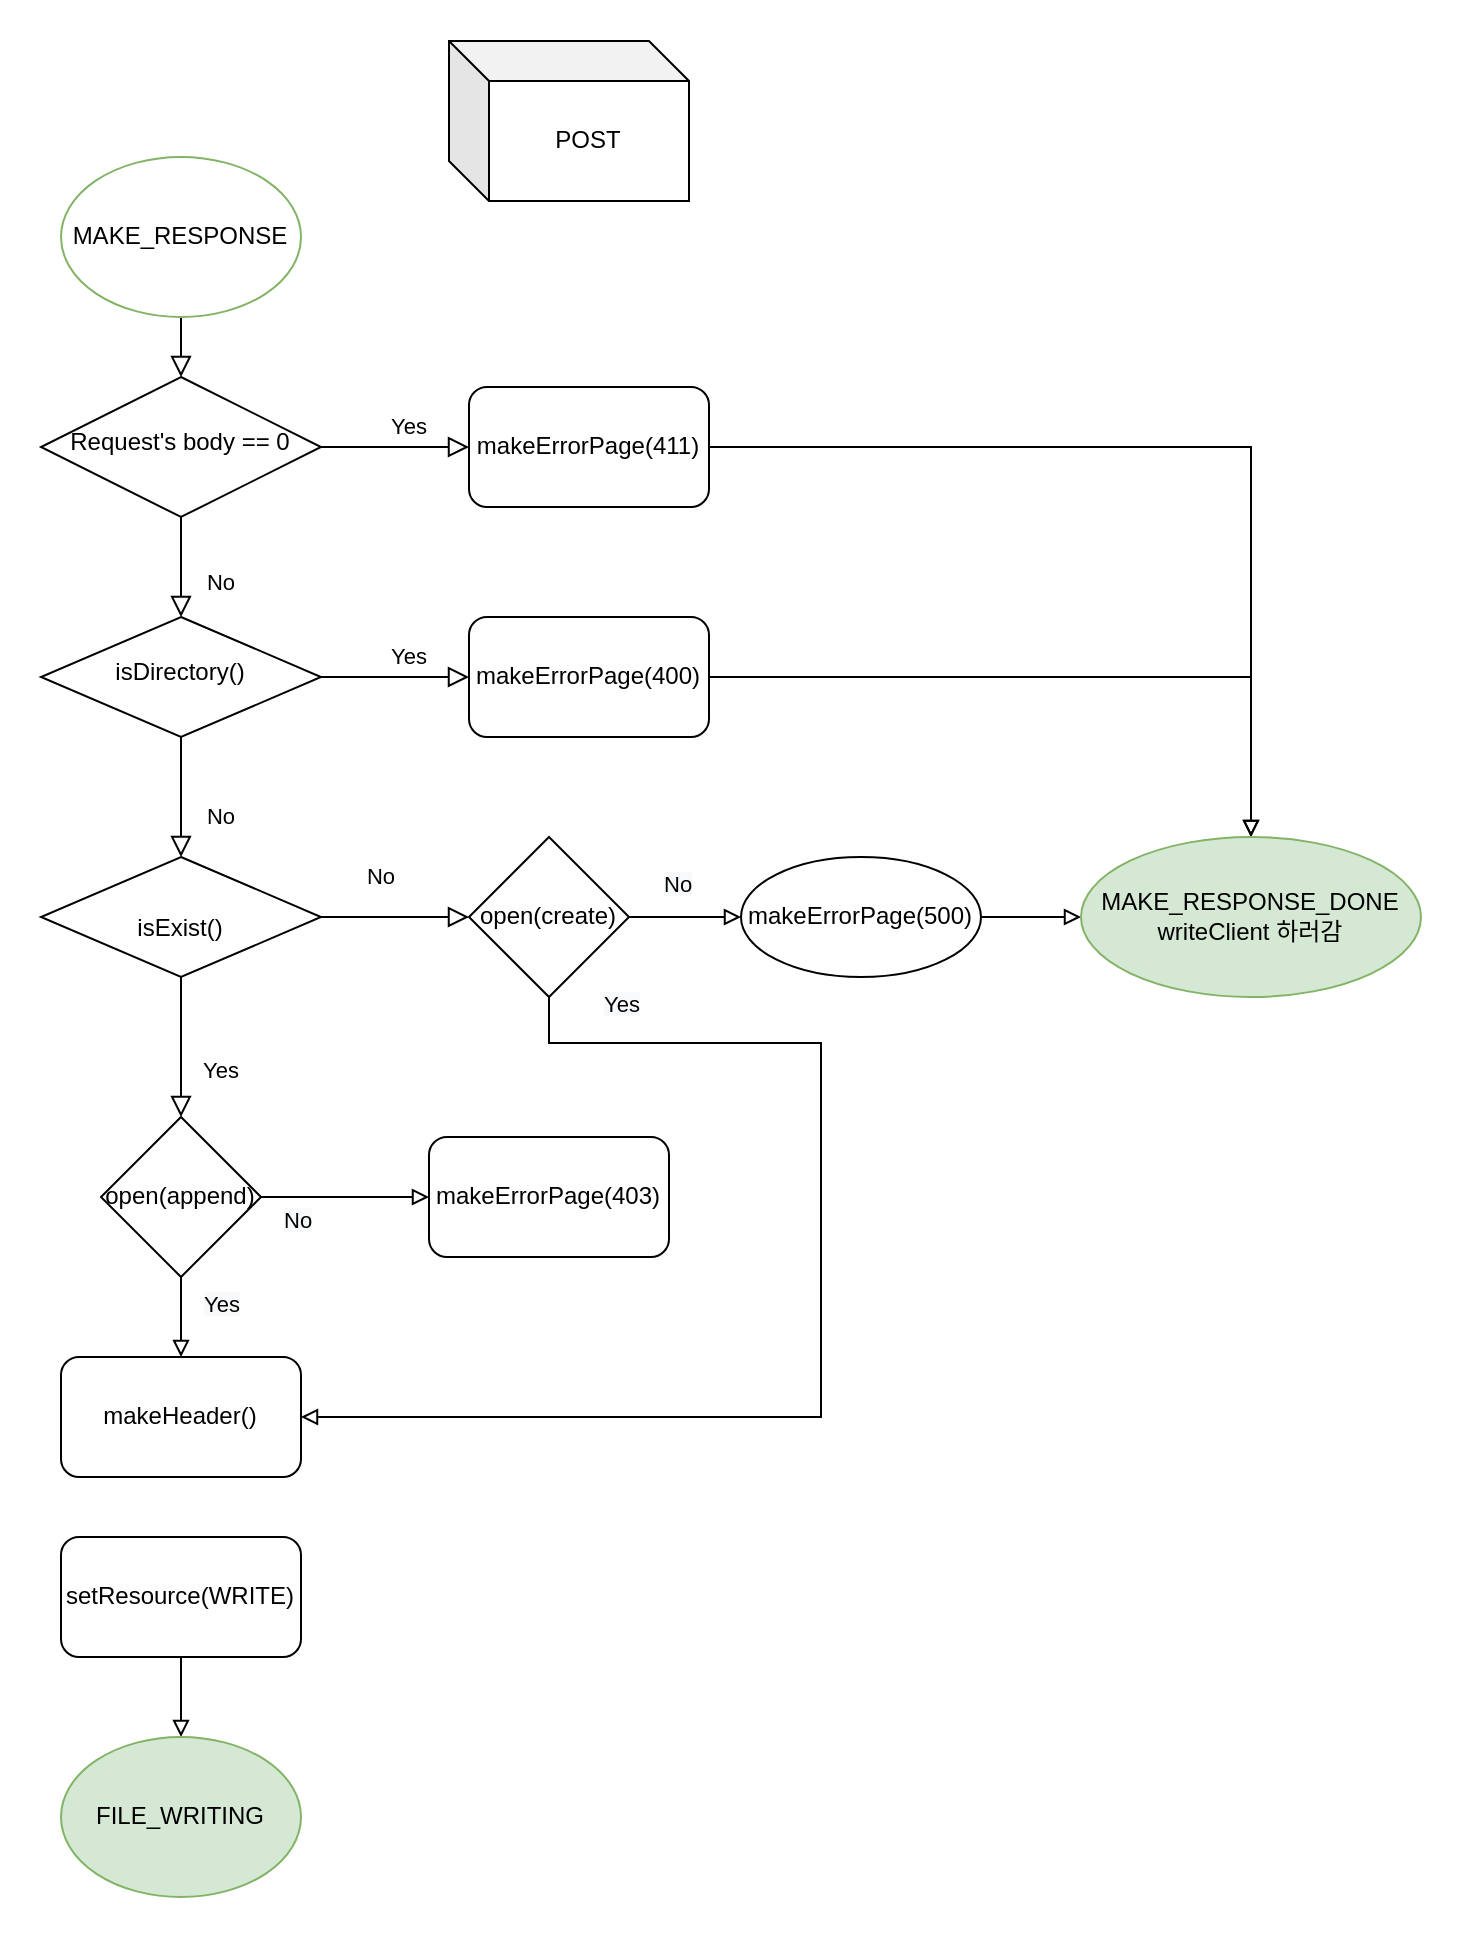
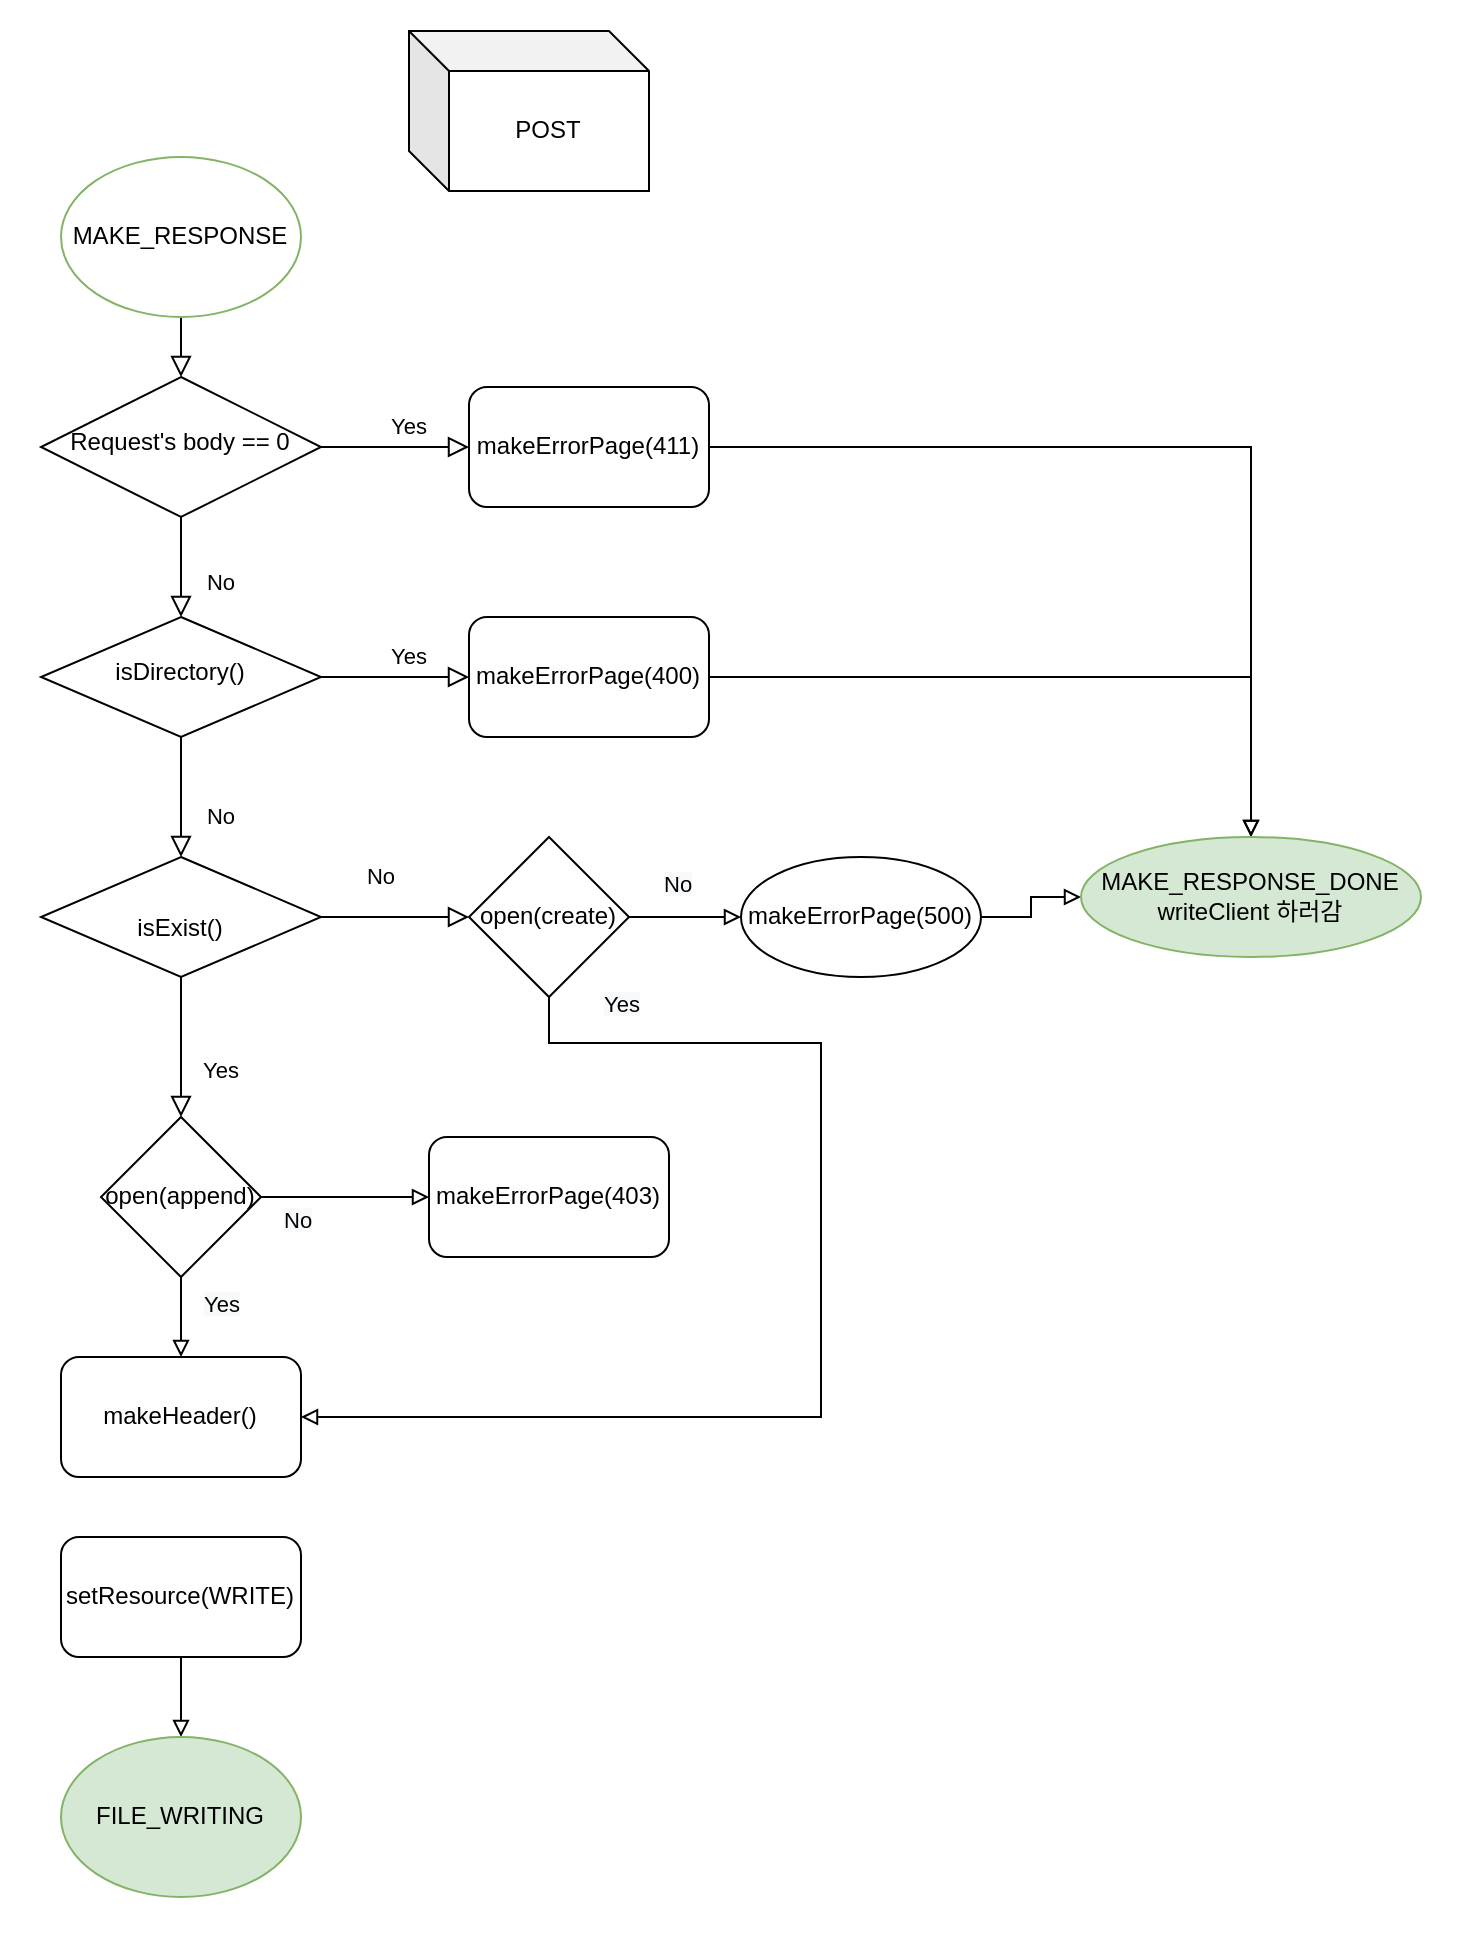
- <mxCell id="6" value="POST" style="shape=cube;whiteSpace=wrap;html=1;boundedLbl=1;backgroundOutline=1;darkOpacity=0.05;darkOpacity2=0.1;" parent="1" vertex="1"><mxGeometry x="224" y="20" width="120" height="80" as="geometry" /></mxCell>
+ <mxCell id="6" value="POST" style="shape=cube;whiteSpace=wrap;html=1;boundedLbl=1;backgroundOutline=1;darkOpacity=0.05;darkOpacity2=0.1;" parent="1" vertex="1"><mxGeometry x="204" y="15" width="120" height="80" as="geometry" /></mxCell>
- <mxCell id="35" value="MAKE_RESPONSE_DONE&lt;br&gt;writeClient 하러감" style="ellipse;whiteSpace=wrap;html=1;fillColor=#d5e8d4;strokeColor=#82b366;" parent="1" vertex="1"><mxGeometry x="540" y="418" width="170" height="80" as="geometry" /></mxCell>
+ <mxCell id="35" value="MAKE_RESPONSE_DONE&lt;br&gt;writeClient 하러감" style="ellipse;whiteSpace=wrap;html=1;fillColor=#d5e8d4;strokeColor=#82b366;" parent="1" vertex="1"><mxGeometry x="540" y="418" width="170" height="60" as="geometry" /></mxCell>
